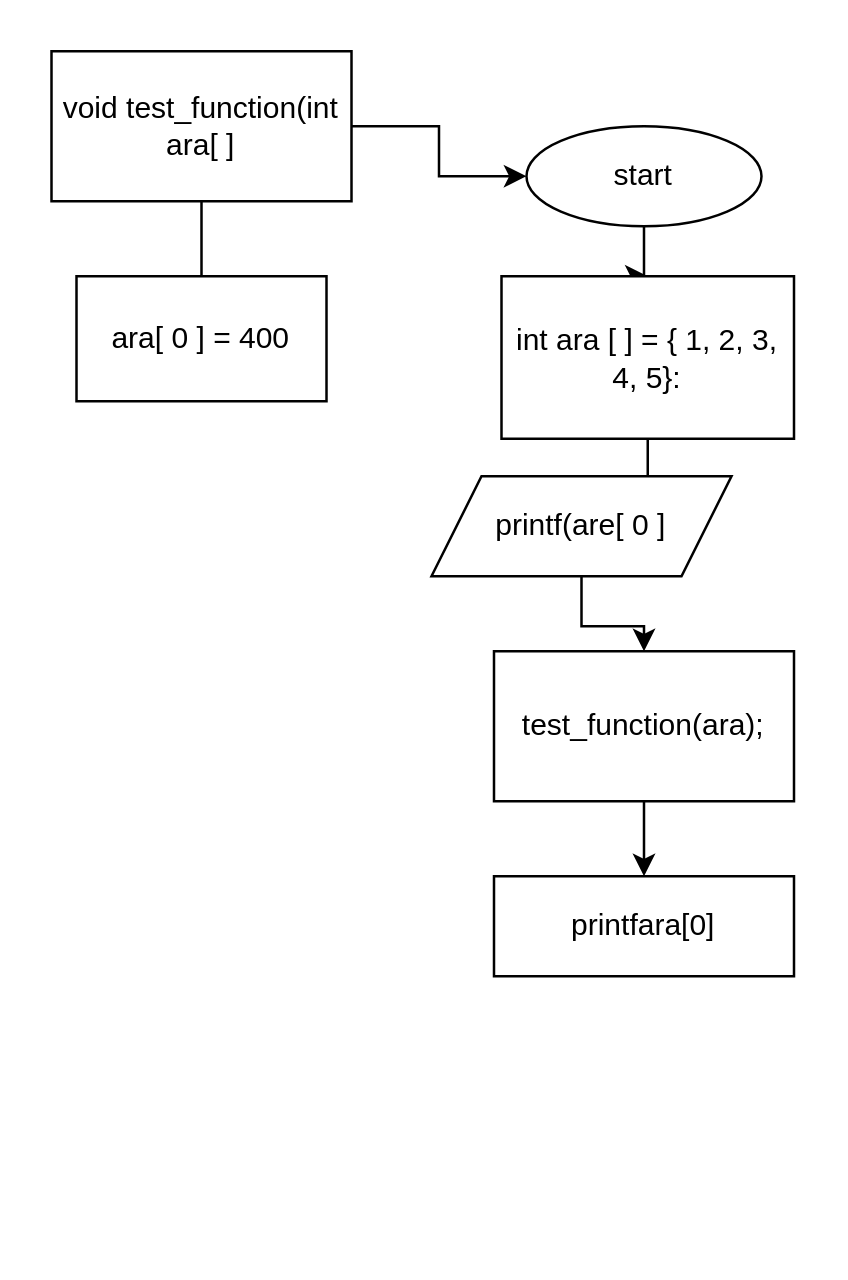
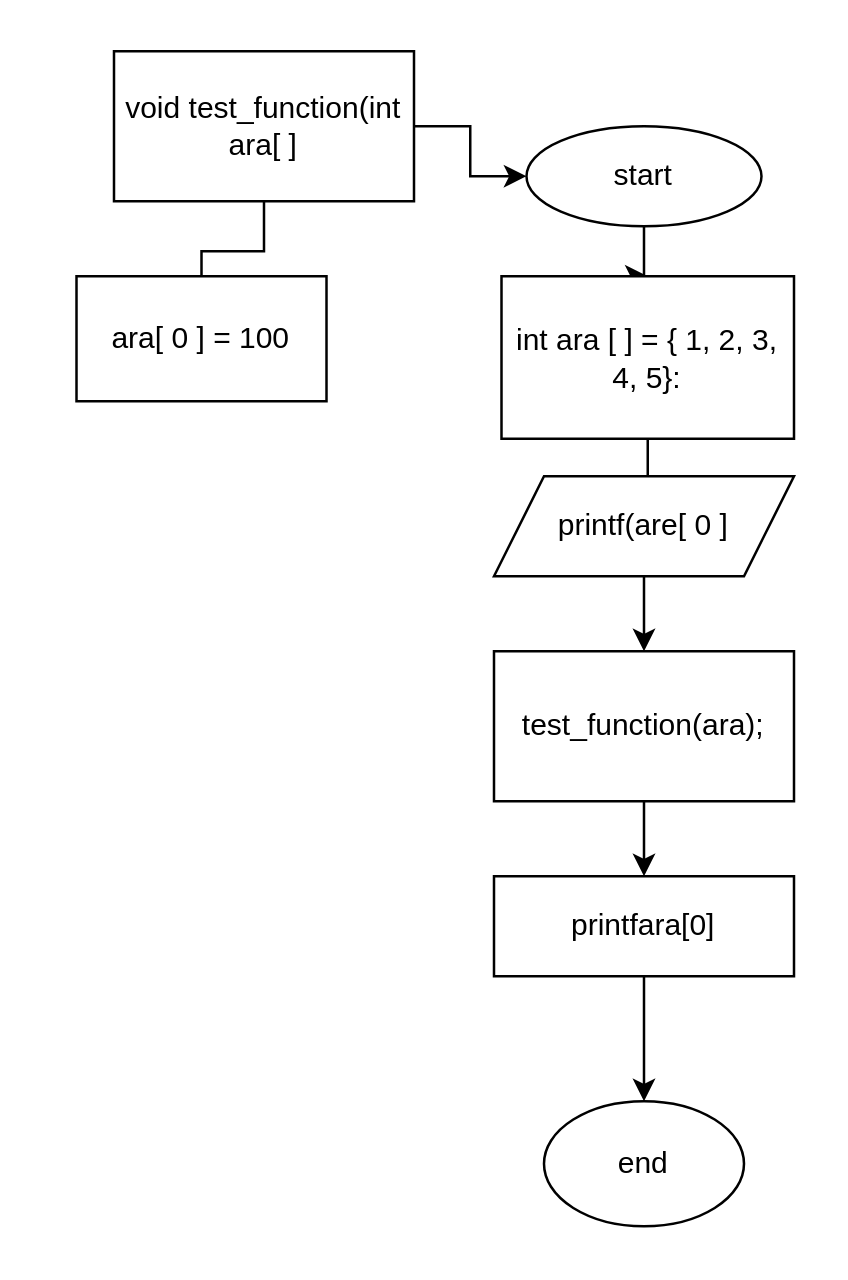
- <mxCell id="6" value="void test_function(int ara[ ]" style="rounded=0;whiteSpace=wrap;html=1;labelBackgroundColor=none;" vertex="1" parent="1"><mxGeometry x="20" y="20" width="120" height="60" as="geometry" /></mxCell>
+ <mxCell id="6" value="void test_function(int ara[ ]" style="rounded=0;whiteSpace=wrap;html=1;labelBackgroundColor=none;" vertex="1" parent="1"><mxGeometry x="45" y="20" width="120" height="60" as="geometry" /></mxCell>
- <mxCell id="7" value="ara[ 0 ] = 400" style="rounded=0;whiteSpace=wrap;html=1;labelBackgroundColor=none;" vertex="1" parent="1"><mxGeometry x="30" y="110" width="100" height="50" as="geometry" /></mxCell>
+ <mxCell id="7" value="ara[ 0 ] = 100" style="rounded=0;whiteSpace=wrap;html=1;labelBackgroundColor=none;" vertex="1" parent="1"><mxGeometry x="30" y="110" width="100" height="50" as="geometry" /></mxCell>
- <mxCell id="11" value="printf(are[ 0 ]" style="shape=parallelogram;perimeter=parallelogramPerimeter;whiteSpace=wrap;html=1;fixedSize=1;labelBackgroundColor=none;" vertex="1" parent="1"><mxGeometry x="172" y="190" width="120" height="40" as="geometry" /></mxCell>
+ <mxCell id="11" value="printf(are[ 0 ]" style="shape=parallelogram;perimeter=parallelogramPerimeter;whiteSpace=wrap;html=1;fixedSize=1;labelBackgroundColor=none;" vertex="1" parent="1"><mxGeometry x="197" y="190" width="120" height="40" as="geometry" /></mxCell>
+ <mxCell id="14" value="" style="edgeStyle=orthogonalEdgeStyle;rounded=0;orthogonalLoop=1;jettySize=auto;html=1;labelBackgroundColor=none;fontColor=default;" edge="1" parent="1" source="15" target="16"><mxGeometry relative="1" as="geometry" /></mxCell>
+ <mxCell id="16" value="end" style="ellipse;whiteSpace=wrap;html=1;labelBackgroundColor=none;" vertex="1" parent="1"><mxGeometry x="217" y="440" width="80" height="50" as="geometry" /></mxCell>
